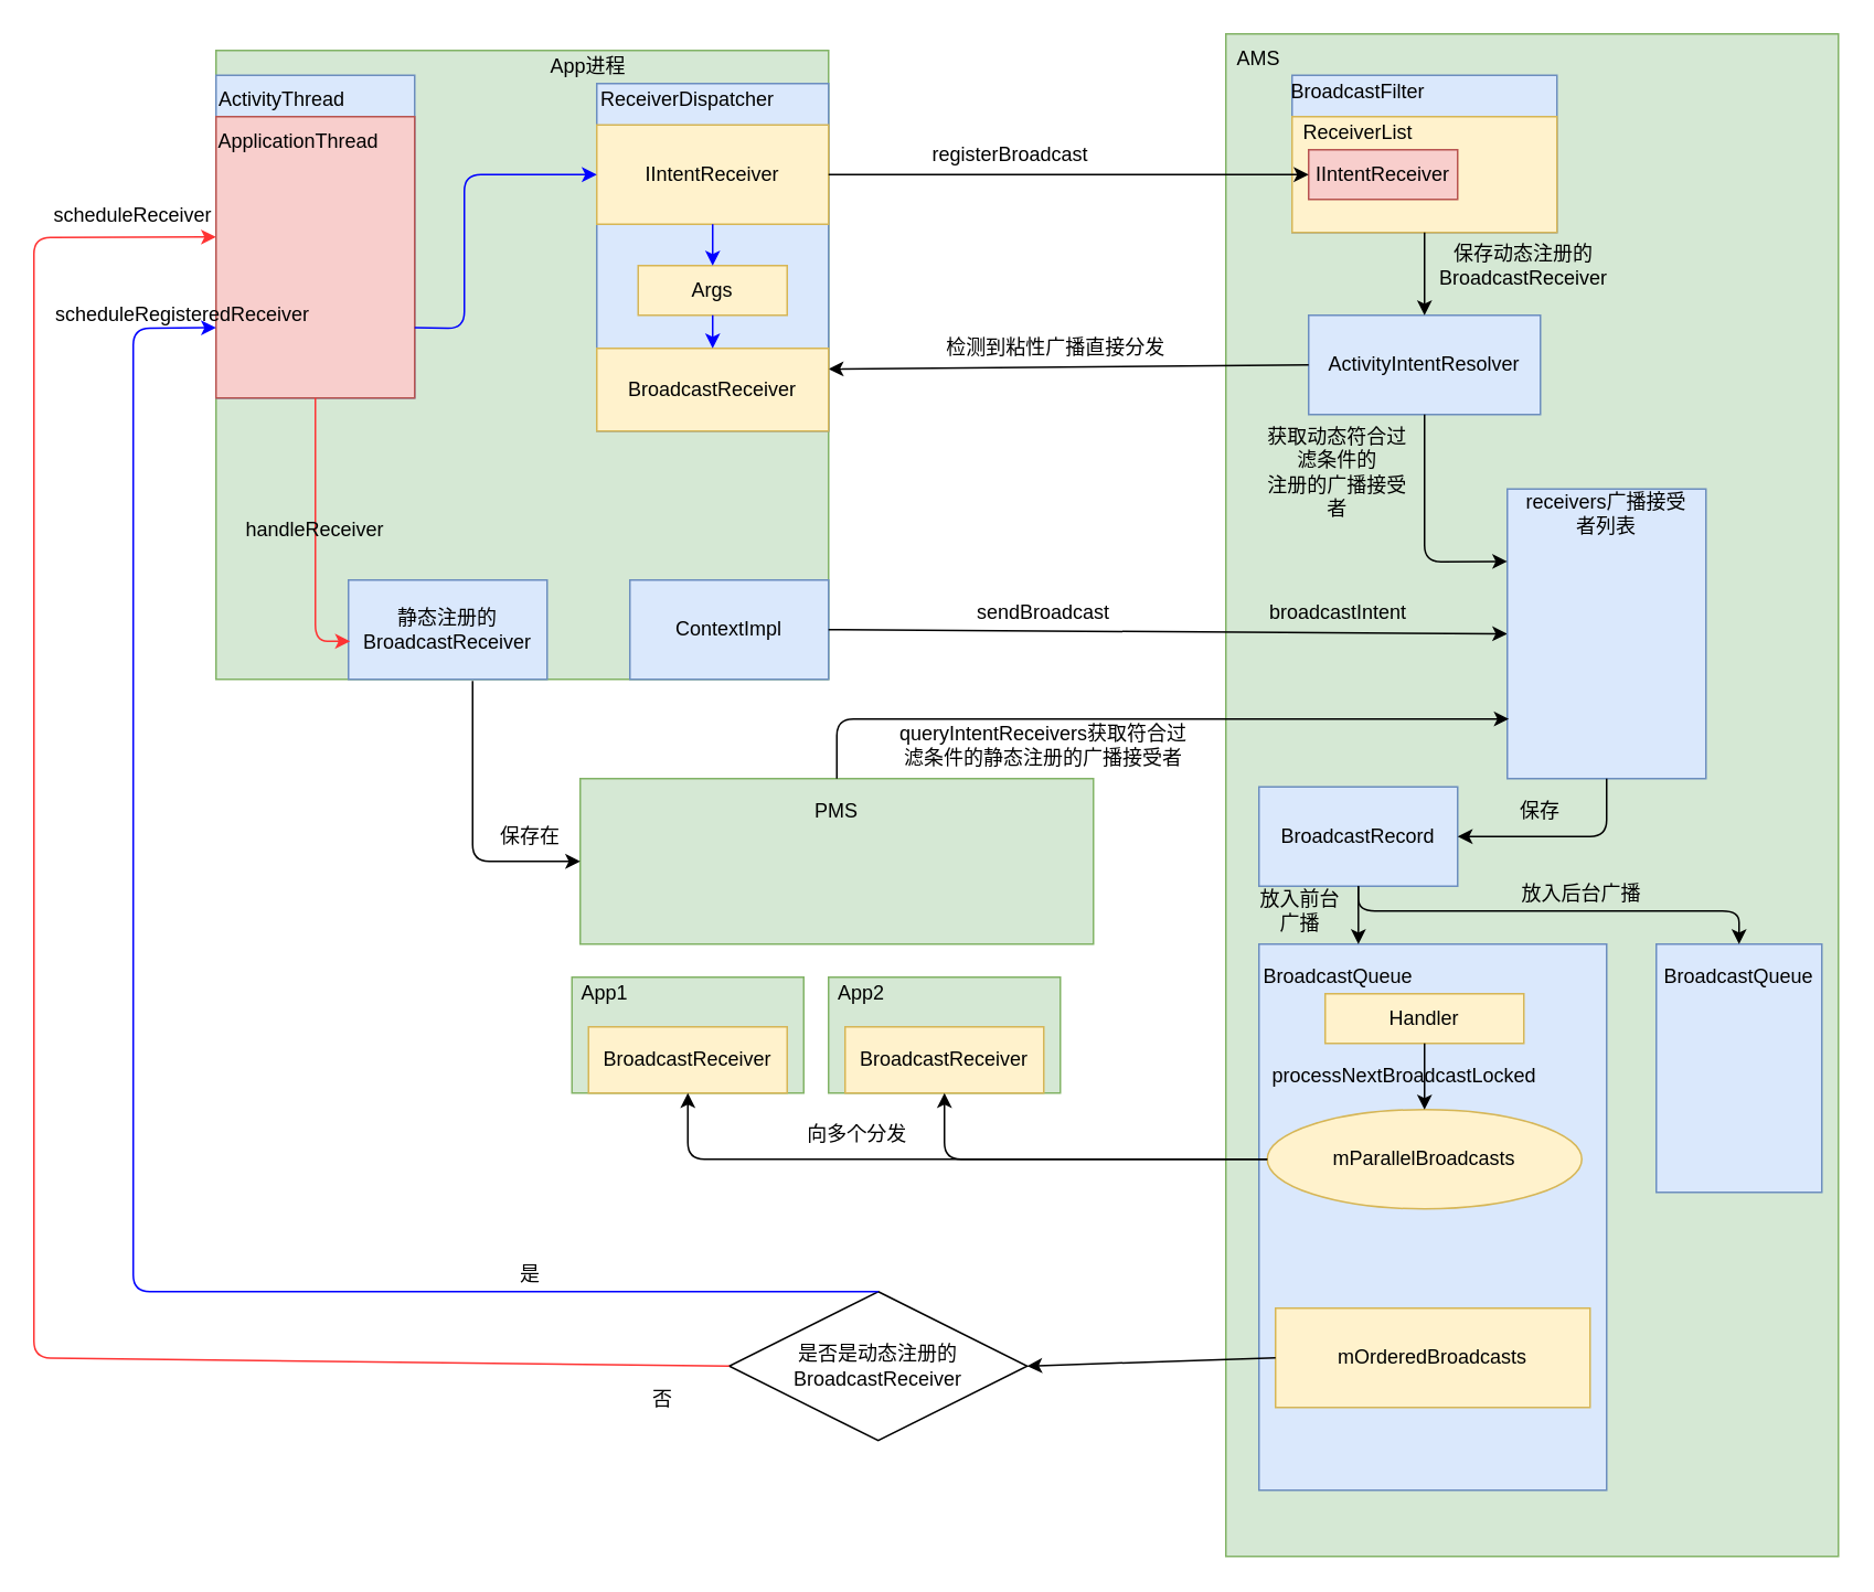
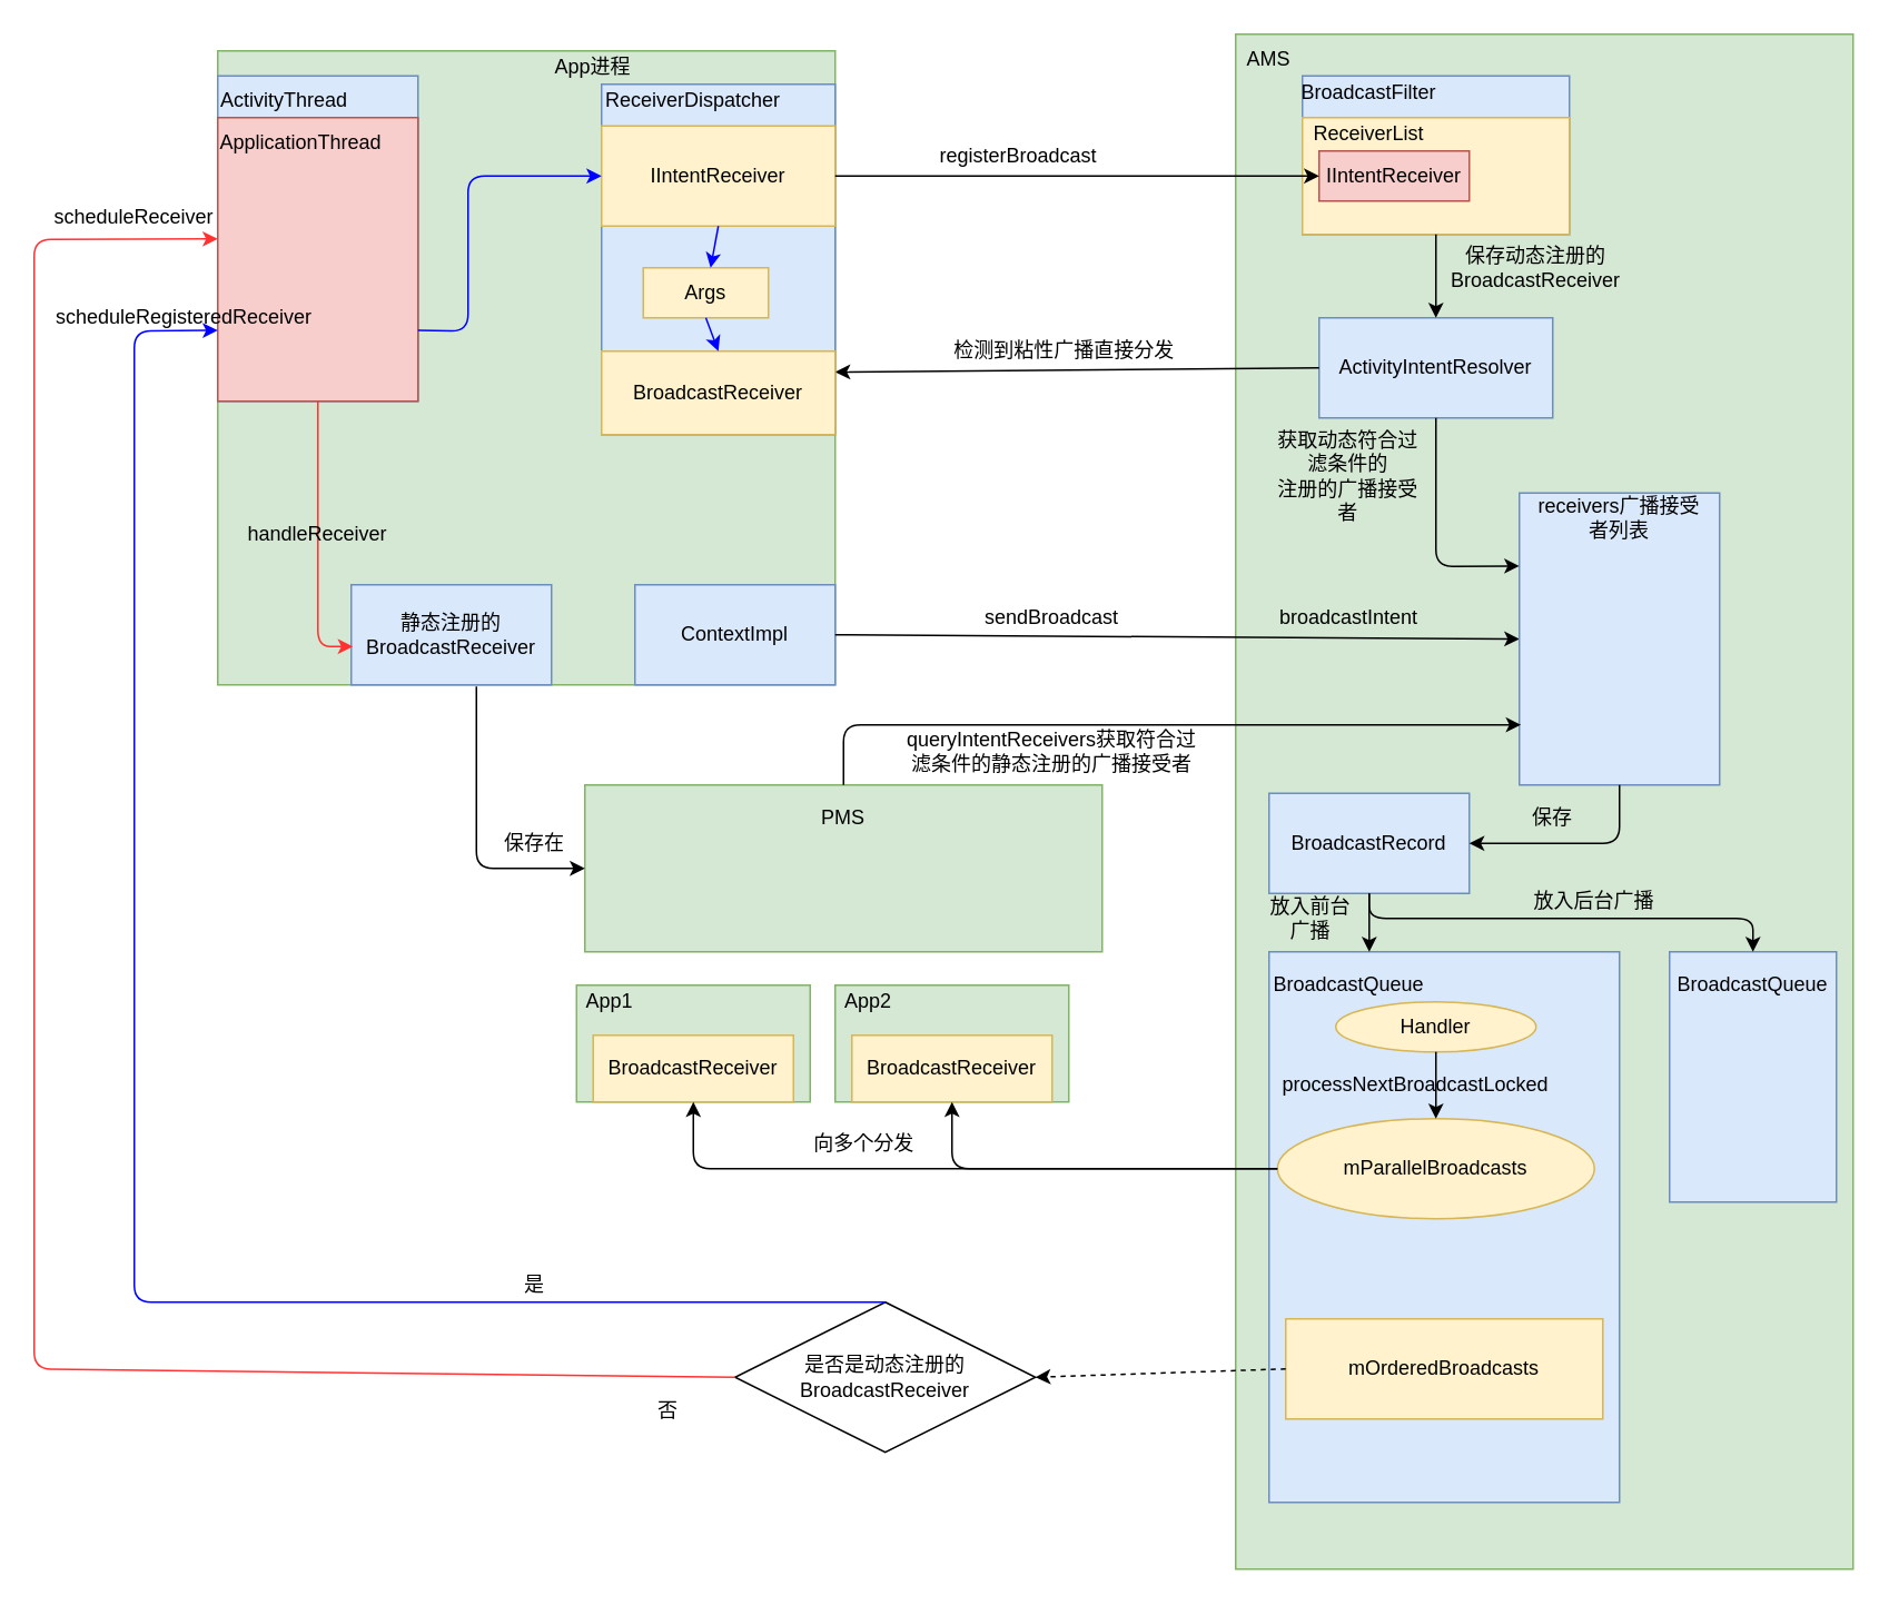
- <mxCell id="77" value="Args" style="rounded=0;whiteSpace=wrap;html=1;fillColor=#fff2cc;strokeColor=#d6b656;" vertex="1" parent="1"><mxGeometry x="385" y="160" width="90" height="30" as="geometry" /></mxCell>
+ <mxCell id="77" value="Args" style="rounded=0;whiteSpace=wrap;html=1;fillColor=#fff2cc;strokeColor=#d6b656;" vertex="1" parent="1"><mxGeometry x="385" y="160" width="75" height="30" as="geometry" /></mxCell>
- <mxCell id="56" value="Handler" style="rounded=0;whiteSpace=wrap;html=1;fillColor=#fff2cc;strokeColor=#d6b656;" vertex="1" parent="1"><mxGeometry x="800" y="600" width="120" height="30" as="geometry" /></mxCell>
+ <mxCell id="56" value="Handler" style="ellipse;whiteSpace=wrap;html=1;fillColor=#fff2cc;strokeColor=#d6b656;" vertex="1" parent="1"><mxGeometry x="800" y="600" width="120" height="30" as="geometry" /></mxCell>
- <mxCell id="63" value="" style="endArrow=classic;html=1;exitX=0;exitY=0.5;exitDx=0;exitDy=0;entryX=1;entryY=0.5;entryDx=0;entryDy=0;" edge="1" parent="1" source="46" target="62"><mxGeometry width="50" height="50" relative="1" as="geometry"><mxPoint x="650" y="660" as="sourcePoint" /><mxPoint x="700" y="610" as="targetPoint" /></mxGeometry></mxCell>
+ <mxCell id="63" value="" style="endArrow=classic;html=1;exitX=0;exitY=0.5;exitDx=0;exitDy=0;entryX=1;entryY=0.5;entryDx=0;entryDy=0;dashed=1;" edge="1" parent="1" source="46" target="62"><mxGeometry width="50" height="50" relative="1" as="geometry"><mxPoint x="650" y="660" as="sourcePoint" /><mxPoint x="700" y="610" as="targetPoint" /></mxGeometry></mxCell>
